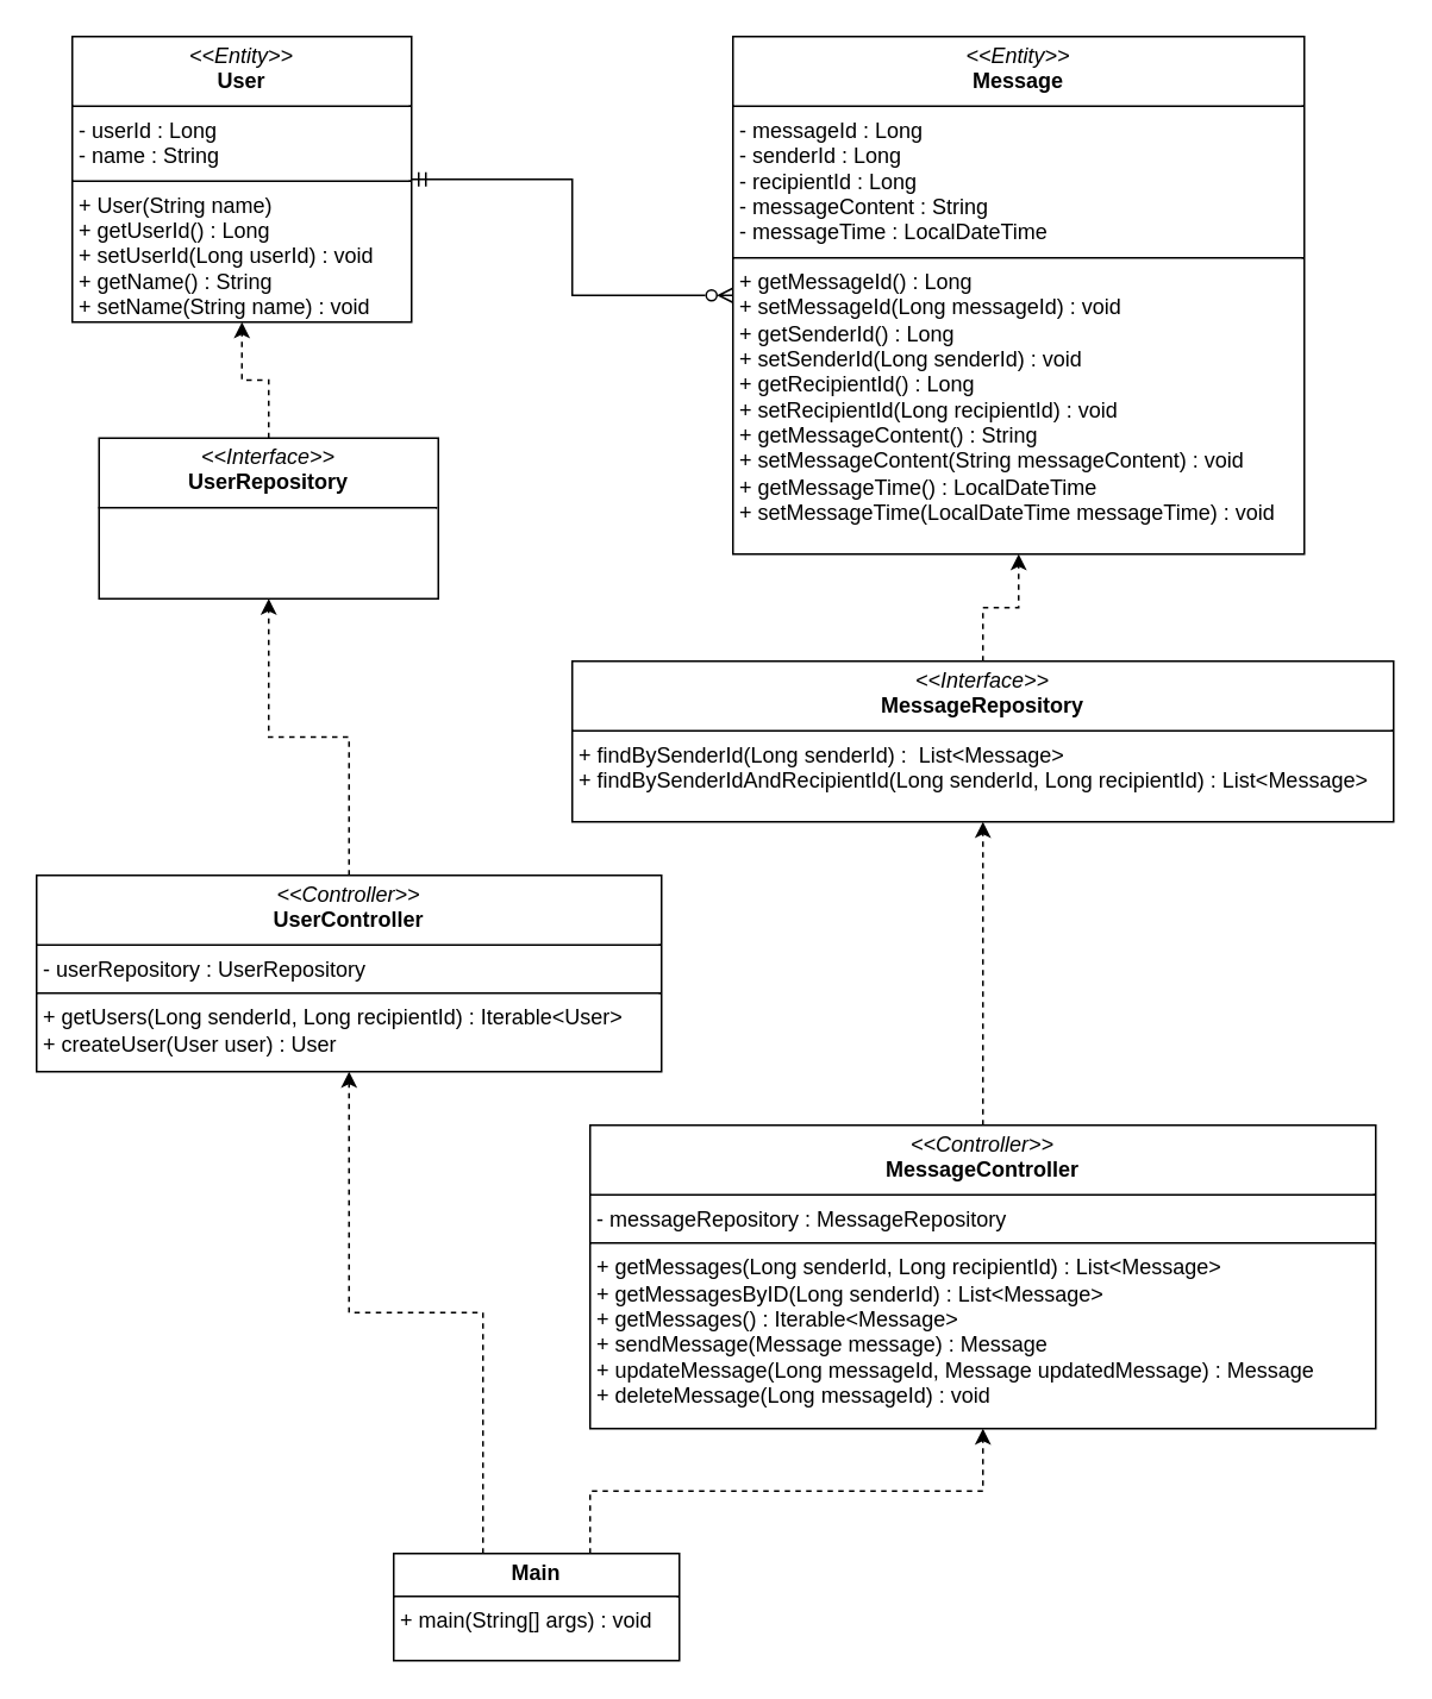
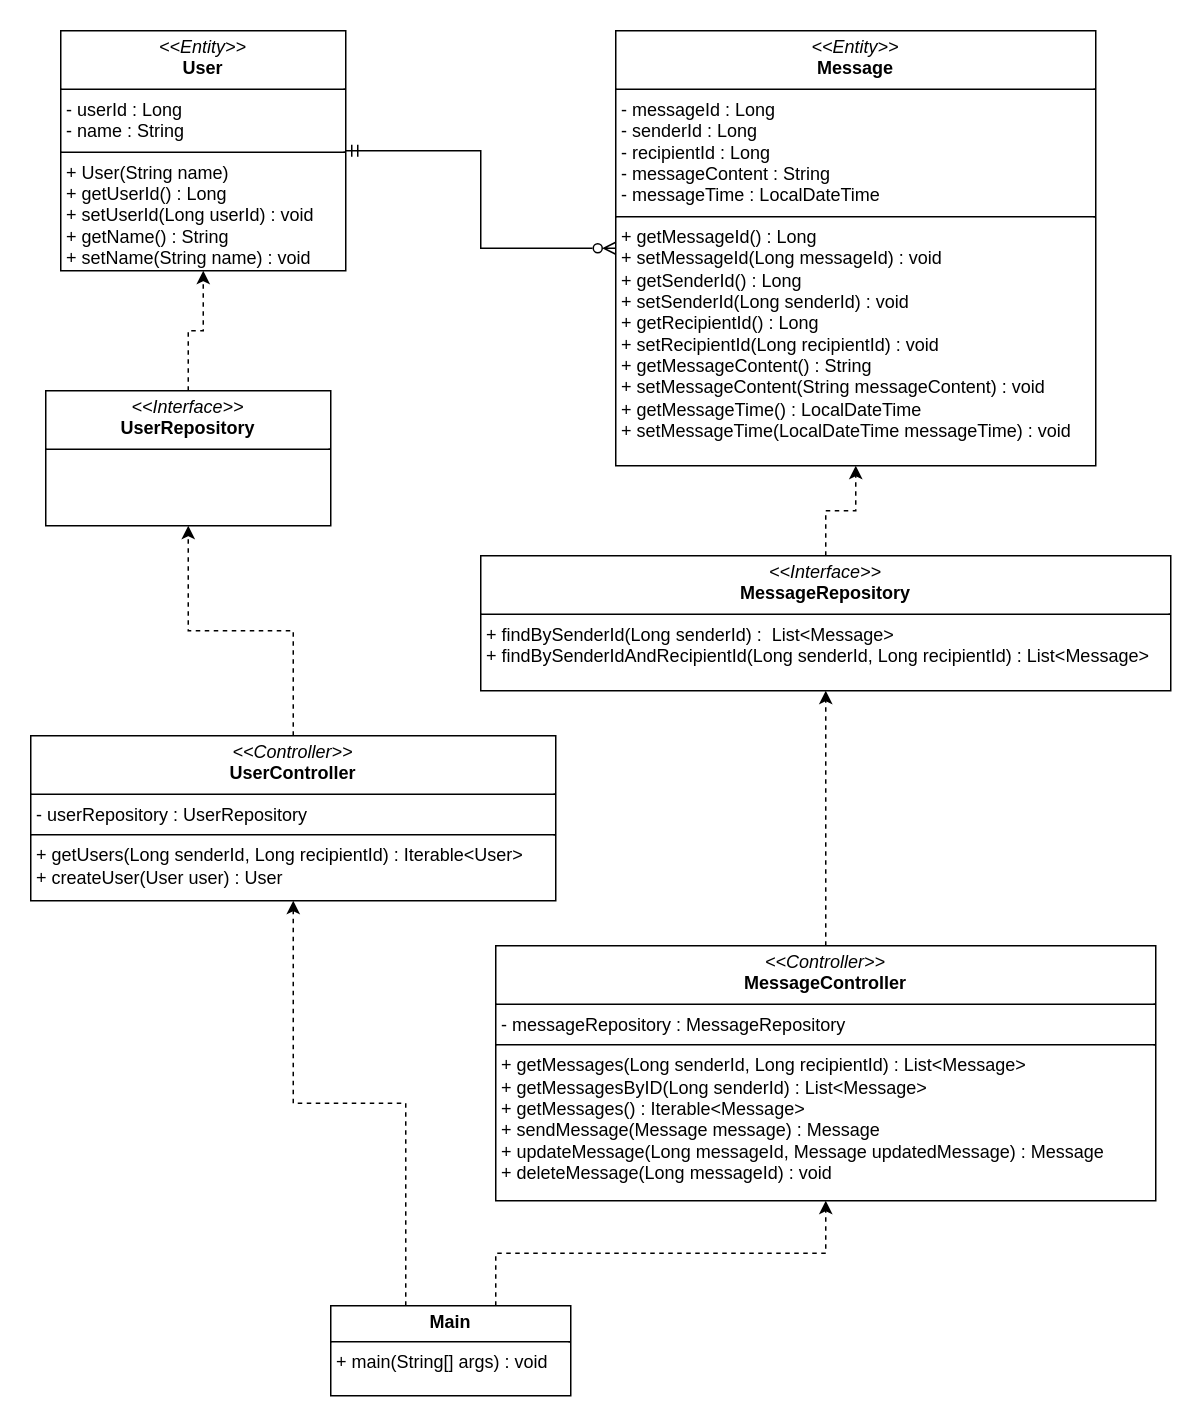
- <mxCell id="6" value="&lt;p style=&quot;margin:0px;margin-top:4px;text-align:center;&quot;&gt;&lt;i&gt;&amp;lt;&amp;lt;Interface&amp;gt;&amp;gt;&lt;/i&gt;&lt;br&gt;&lt;span style=&quot;text-wrap: nowrap;&quot;&gt;&lt;b&gt;UserRepository&lt;/b&gt;&lt;/span&gt;&lt;br&gt;&lt;/p&gt;&lt;hr size=&quot;1&quot; style=&quot;border-style:solid;&quot;&gt;&lt;p style=&quot;margin:0px;margin-left:4px;&quot;&gt;&lt;br&gt;&lt;/p&gt;" style="verticalAlign=top;align=left;overflow=fill;html=1;whiteSpace=wrap;" vertex="1" parent="1"><mxGeometry x="55" y="245" width="190" height="90" as="geometry" /></mxCell>
+ <mxCell id="6" value="&lt;p style=&quot;margin:0px;margin-top:4px;text-align:center;&quot;&gt;&lt;i&gt;&amp;lt;&amp;lt;Interface&amp;gt;&amp;gt;&lt;/i&gt;&lt;br&gt;&lt;span style=&quot;text-wrap: nowrap;&quot;&gt;&lt;b&gt;UserRepository&lt;/b&gt;&lt;/span&gt;&lt;br&gt;&lt;/p&gt;&lt;hr size=&quot;1&quot; style=&quot;border-style:solid;&quot;&gt;&lt;p style=&quot;margin:0px;margin-left:4px;&quot;&gt;&lt;br&gt;&lt;/p&gt;" style="verticalAlign=top;align=left;overflow=fill;html=1;whiteSpace=wrap;" vertex="1" parent="1"><mxGeometry x="30" y="260" width="190" height="90" as="geometry" /></mxCell>
